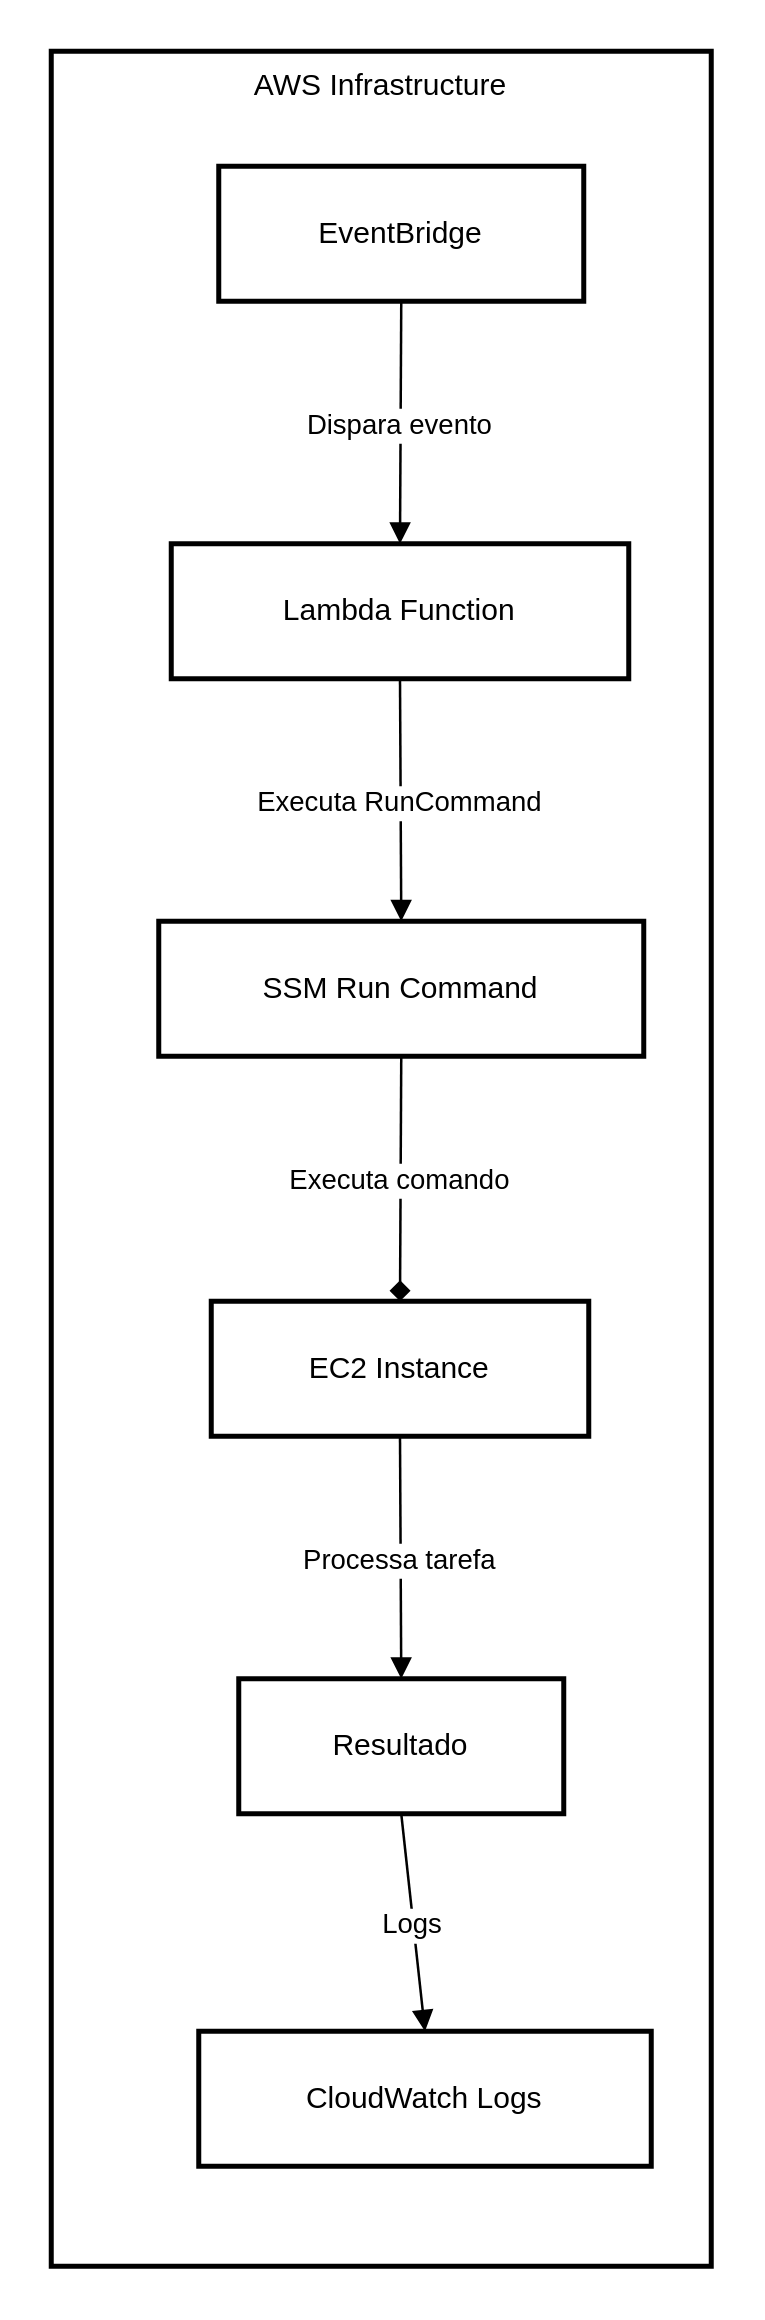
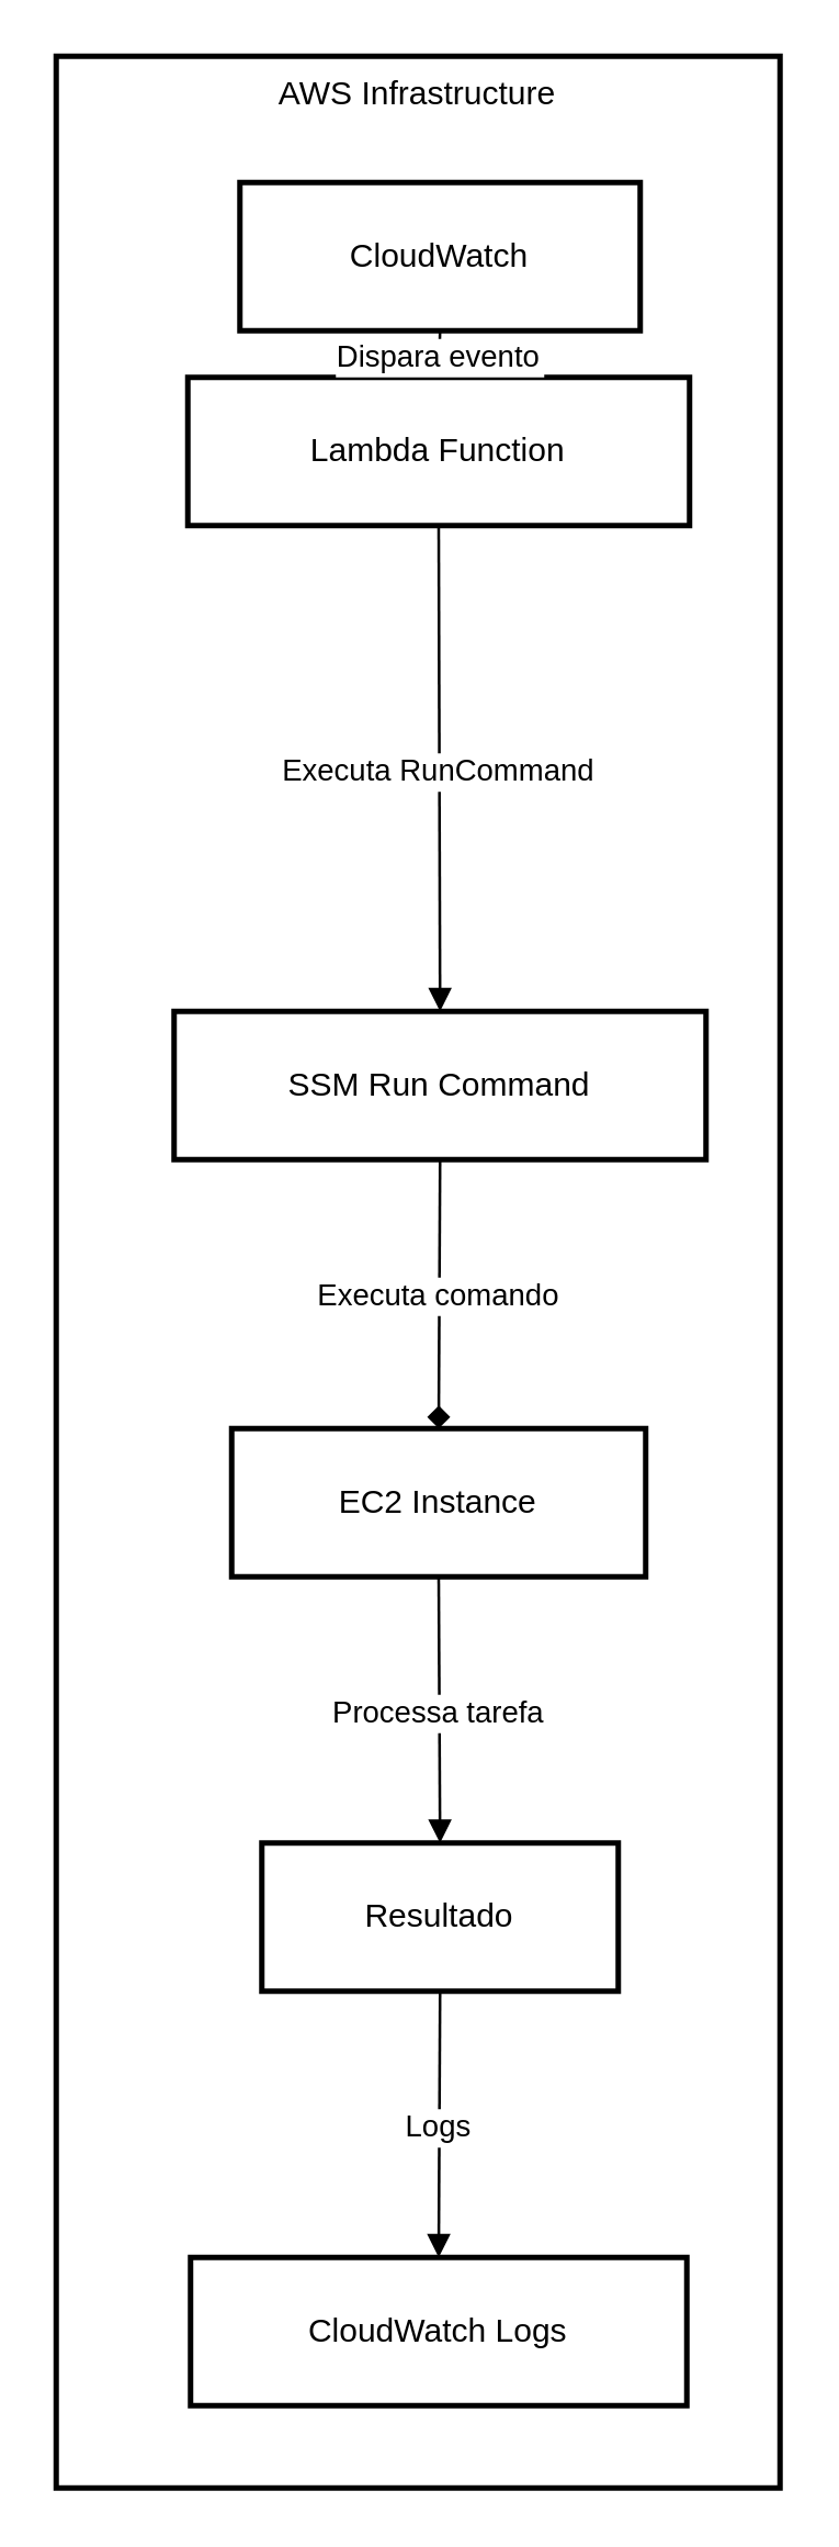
- <mxCell id="3" value="EventBridge" style="whiteSpace=wrap;strokeWidth=2;" vertex="1" parent="2"><mxGeometry x="67" y="46" width="146" height="54" as="geometry" /></mxCell>
+ <mxCell id="3" value="CloudWatch" style="whiteSpace=wrap;strokeWidth=2;" vertex="1" parent="2"><mxGeometry x="67" y="46" width="146" height="54" as="geometry" /></mxCell>
- <mxCell id="4" value="Lambda Function" style="whiteSpace=wrap;strokeWidth=2;" vertex="1" parent="2"><mxGeometry x="48" y="197" width="183" height="54" as="geometry" /></mxCell>
+ <mxCell id="4" value="Lambda Function" style="whiteSpace=wrap;strokeWidth=2;" vertex="1" parent="2"><mxGeometry x="48" y="117" width="183" height="54" as="geometry" /></mxCell>
- <mxCell id="8" value="CloudWatch Logs" style="whiteSpace=wrap;strokeWidth=2;" vertex="1" parent="2"><mxGeometry x="59" y="792" width="181" height="54" as="geometry" /></mxCell>
+ <mxCell id="8" value="CloudWatch Logs" style="whiteSpace=wrap;strokeWidth=2;" vertex="1" parent="2"><mxGeometry x="49" y="802" width="181" height="54" as="geometry" /></mxCell>
